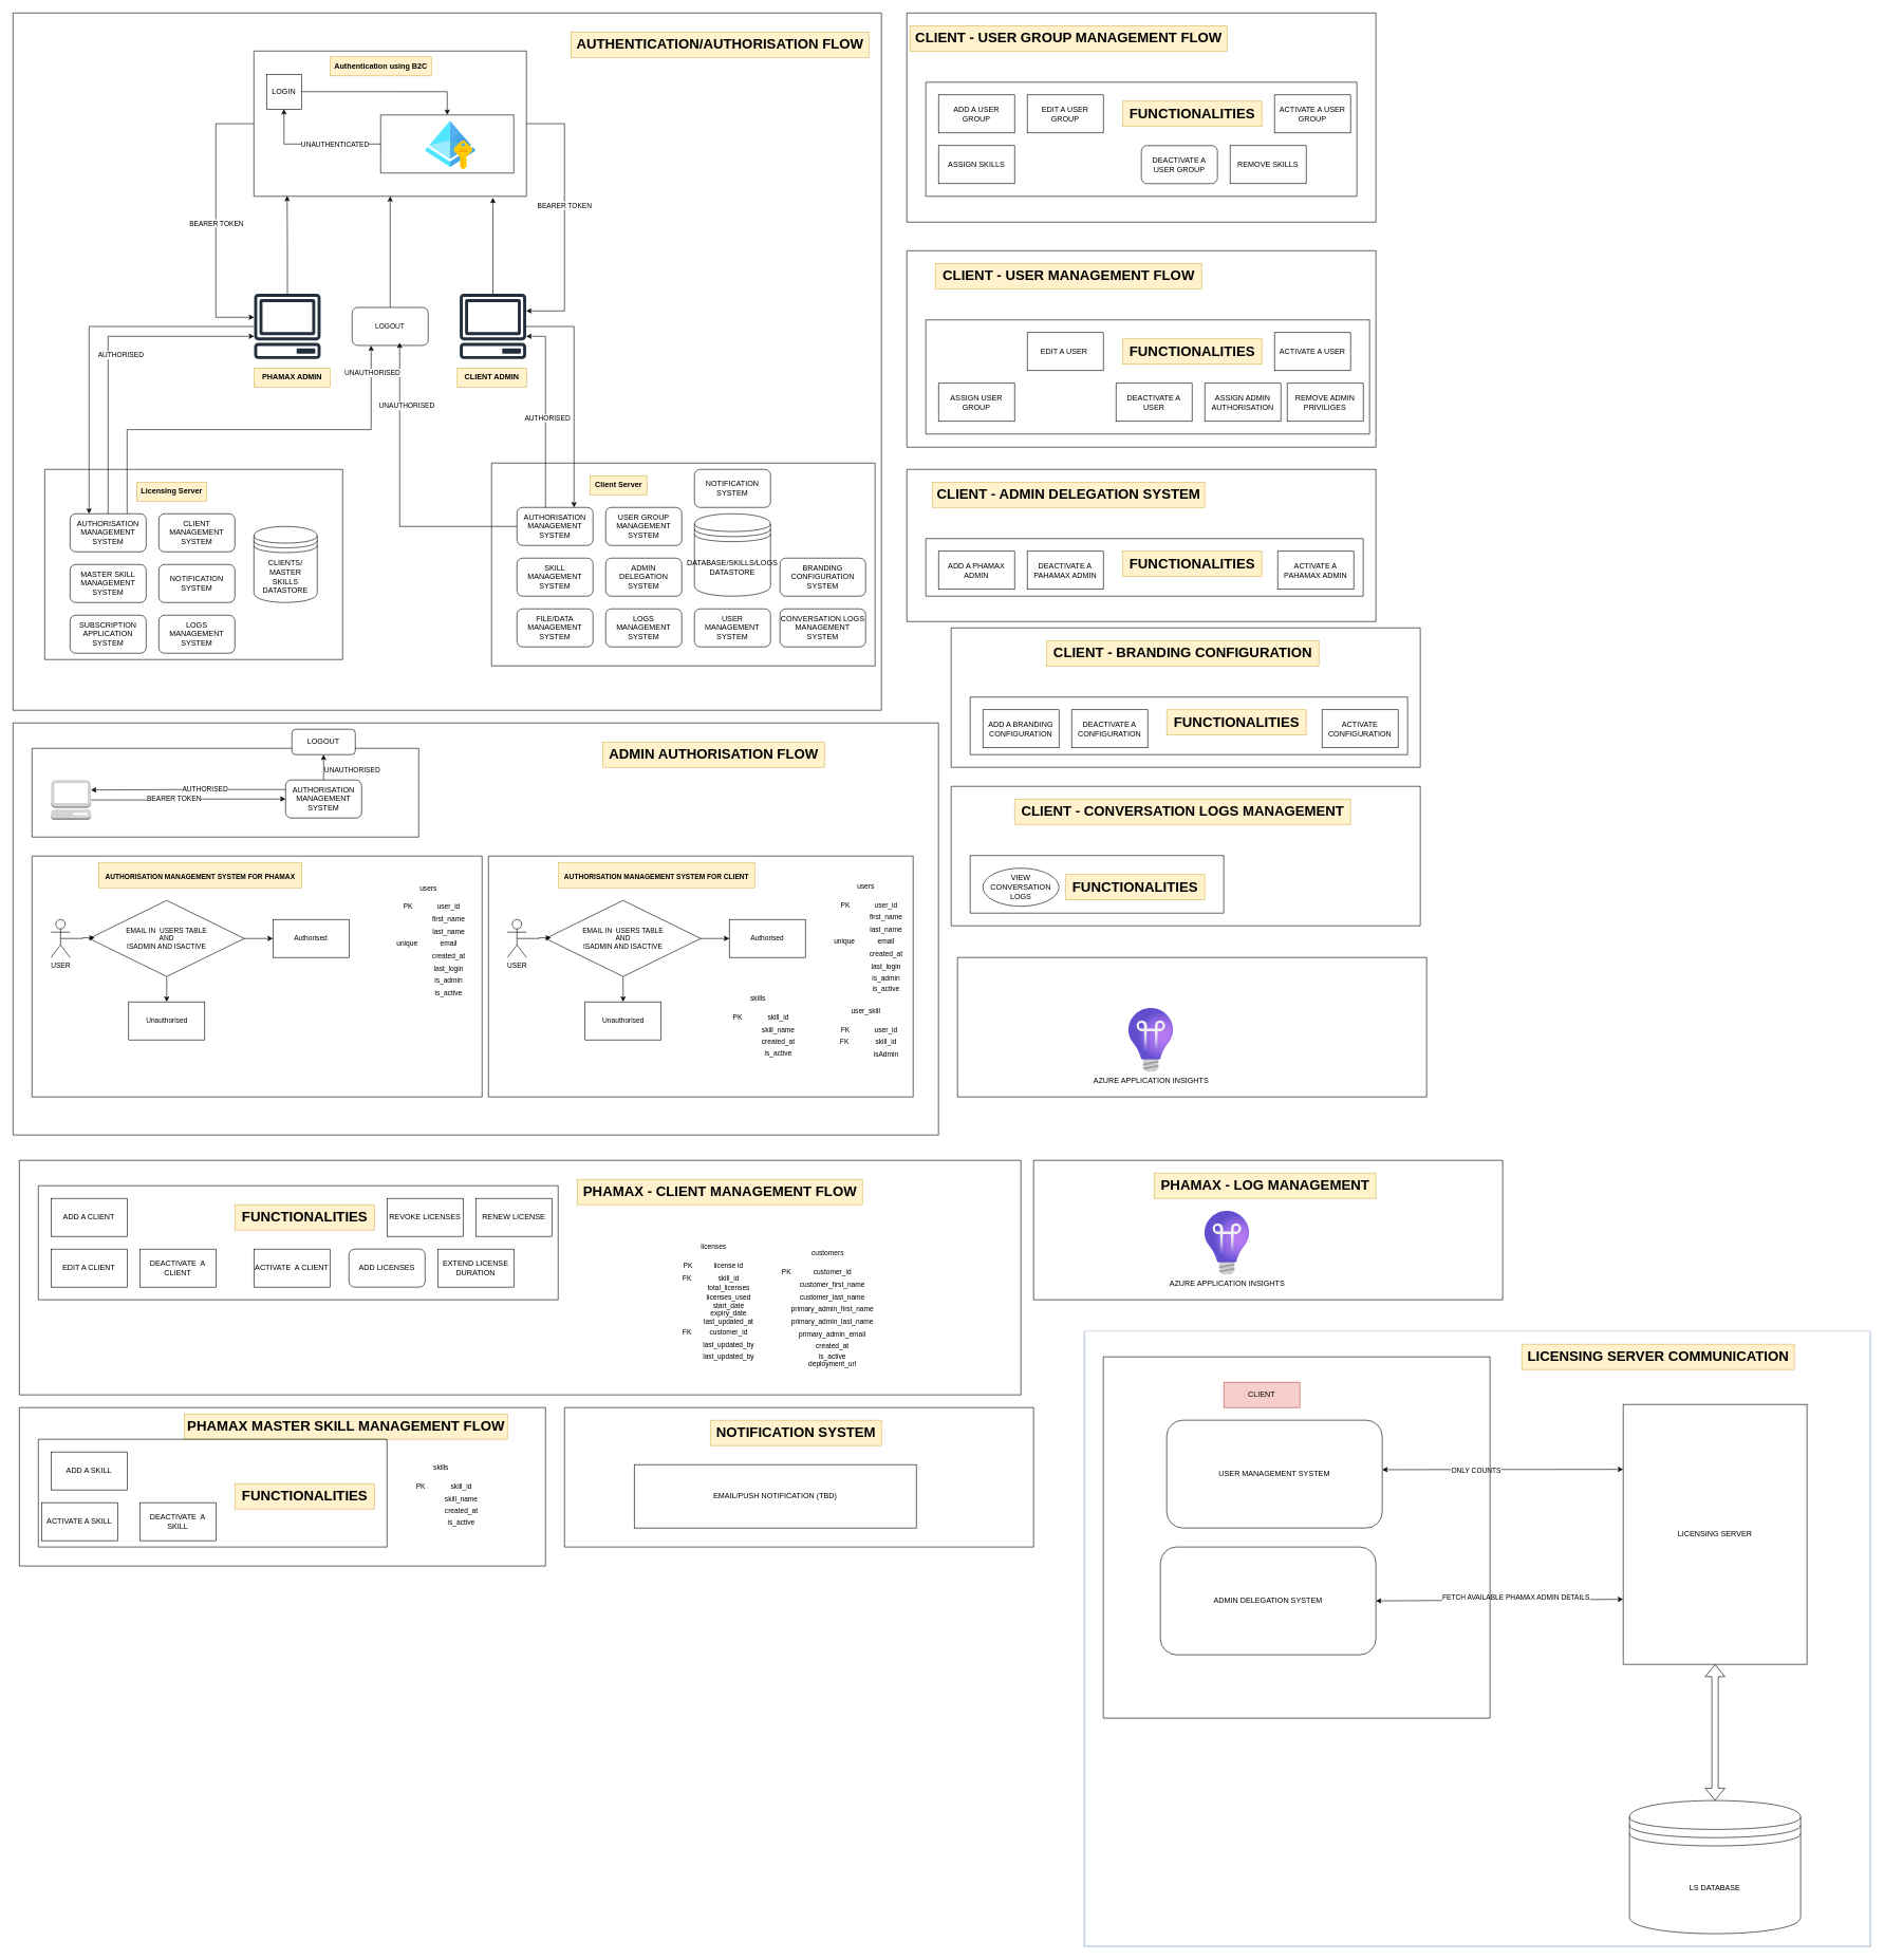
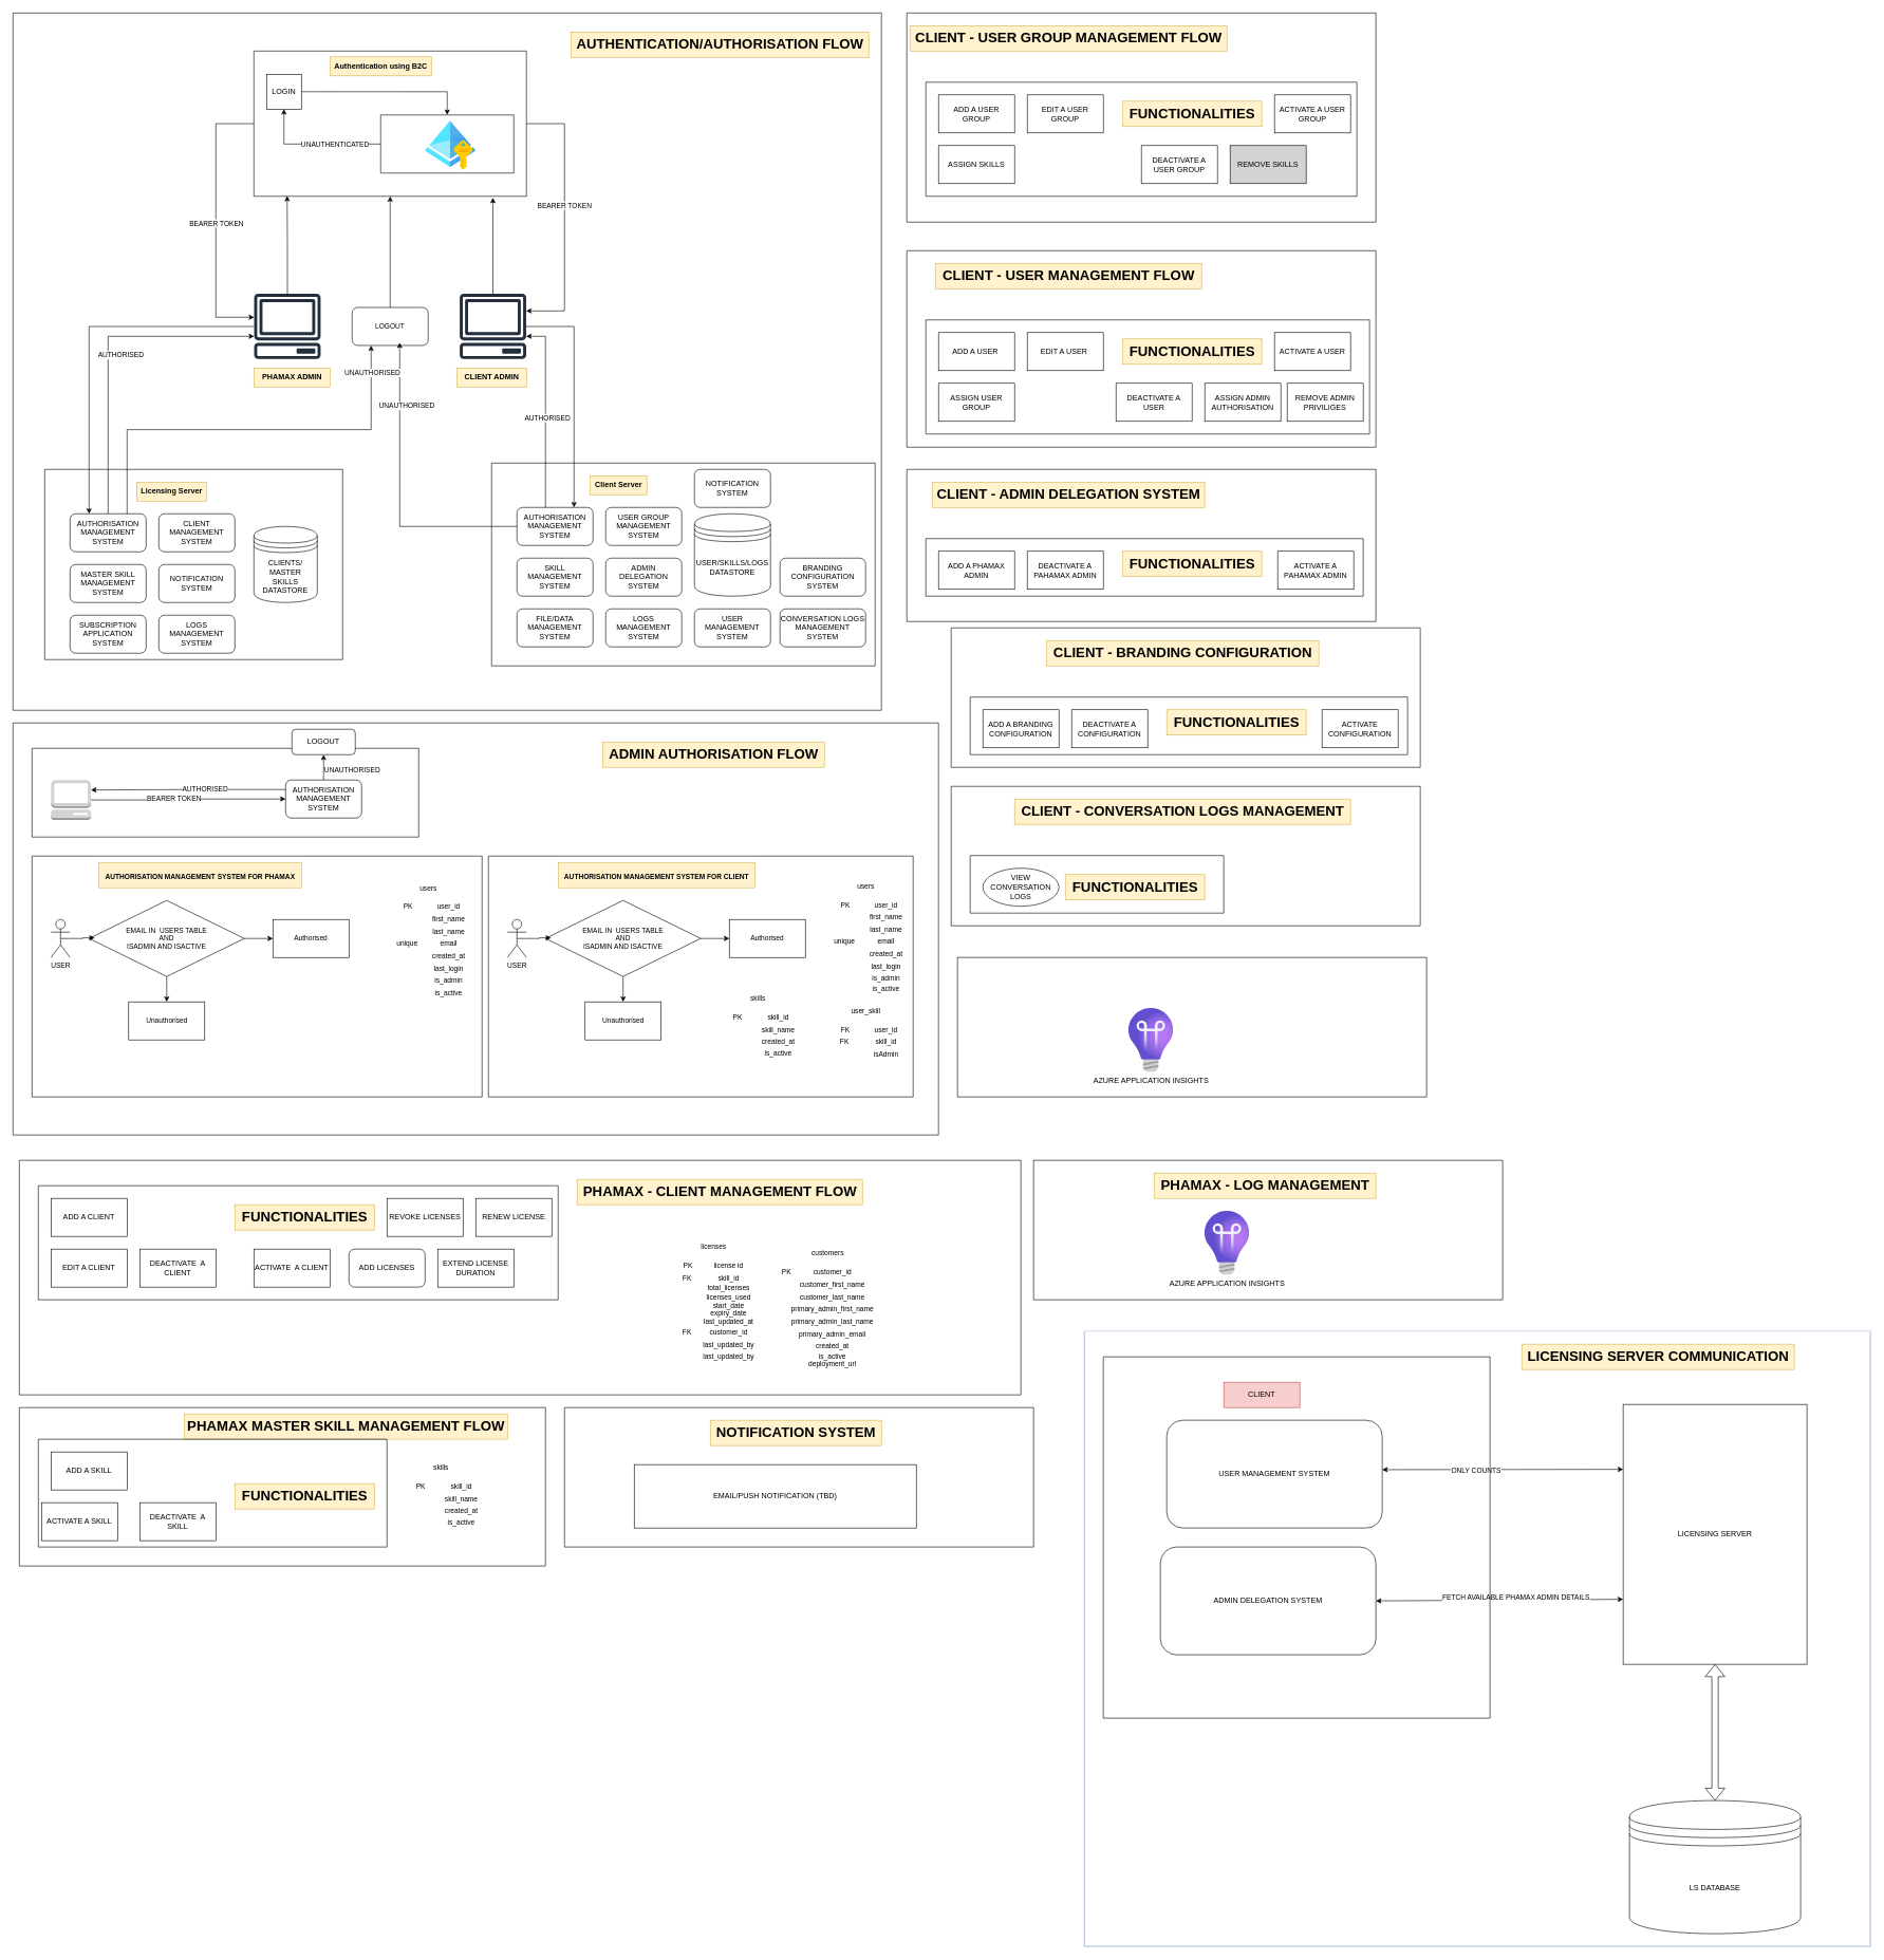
- <mxCell id="65" value="DEACTIVATE A USER GROUP" style="whiteSpace=wrap;html=1;rounded=1;" parent="61" vertex="1"><mxGeometry x="340" y="100" width="120" height="60" as="geometry" /></mxCell>
+ <mxCell id="65" value="DEACTIVATE A USER GROUP" style="rounded=0;whiteSpace=wrap;html=1;" parent="61" vertex="1"><mxGeometry x="340" y="100" width="120" height="60" as="geometry" /></mxCell>
- <mxCell id="68" value="REMOVE SKILLS" style="rounded=0;whiteSpace=wrap;html=1;" parent="61" vertex="1"><mxGeometry x="480" y="100" width="120" height="60" as="geometry" /></mxCell>
+ <mxCell id="68" value="REMOVE SKILLS" style="rounded=0;whiteSpace=wrap;html=1;fillColor=#d2d3d3;" parent="61" vertex="1"><mxGeometry x="480" y="100" width="120" height="60" as="geometry" /></mxCell>
+ <mxCell id="128" value="ADD A USER&amp;nbsp;" style="rounded=0;whiteSpace=wrap;html=1;" parent="127" vertex="1"><mxGeometry x="20" y="20" width="120" height="60" as="geometry" /></mxCell>
- <mxCell id="40" value="DATABASE/SKILLS/LOGS DATASTORE" style="shape=datastore;whiteSpace=wrap;html=1;" parent="35" vertex="1"><mxGeometry x="320" y="80" width="120" height="130" as="geometry" /></mxCell>
+ <mxCell id="40" value="USER/SKILLS/LOGS DATASTORE" style="shape=datastore;whiteSpace=wrap;html=1;" parent="35" vertex="1"><mxGeometry x="320" y="80" width="120" height="130" as="geometry" /></mxCell>
